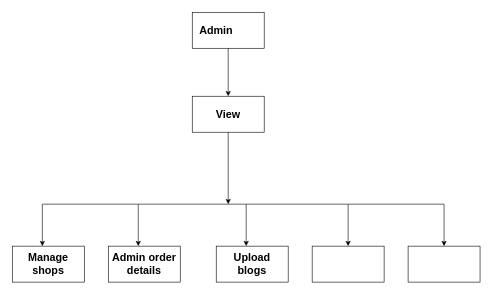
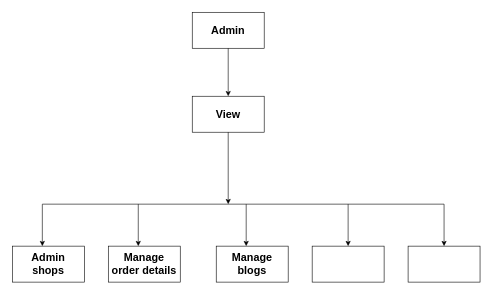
- <mxCell id="17" value="&lt;font style=&quot;font-size: 18px;&quot;&gt;&lt;b&gt;Admin&lt;/b&gt;&lt;/font&gt;" style="text;html=1;strokeColor=none;fillColor=none;align=center;verticalAlign=middle;whiteSpace=wrap;rounded=0;" vertex="1" parent="1"><mxGeometry x="330" y="35" width="60" height="30" as="geometry" /></mxCell>
+ <mxCell id="17" value="&lt;font style=&quot;font-size: 18px;&quot;&gt;&lt;b&gt;Admin&lt;/b&gt;&lt;/font&gt;" style="text;html=1;strokeColor=none;fillColor=none;align=center;verticalAlign=middle;whiteSpace=wrap;rounded=0;" vertex="1" parent="1"><mxGeometry x="350" y="35" width="60" height="30" as="geometry" /></mxCell>
- <mxCell id="19" value="Manage shops" style="text;html=1;strokeColor=none;fillColor=none;align=center;verticalAlign=middle;whiteSpace=wrap;rounded=0;fontSize=18;fontStyle=1" vertex="1" parent="1"><mxGeometry x="50" y="425" width="60" height="30" as="geometry" /></mxCell>
+ <mxCell id="19" value="Admin shops" style="text;html=1;strokeColor=none;fillColor=none;align=center;verticalAlign=middle;whiteSpace=wrap;rounded=0;fontSize=18;fontStyle=1" vertex="1" parent="1"><mxGeometry x="50" y="425" width="60" height="30" as="geometry" /></mxCell>
- <mxCell id="20" value="Admin order details" style="text;html=1;strokeColor=none;fillColor=none;align=center;verticalAlign=middle;whiteSpace=wrap;rounded=0;fontSize=18;fontStyle=1" vertex="1" parent="1"><mxGeometry x="180" y="425" width="120" height="30" as="geometry" /></mxCell>
+ <mxCell id="20" value="Manage order details" style="text;html=1;strokeColor=none;fillColor=none;align=center;verticalAlign=middle;whiteSpace=wrap;rounded=0;fontSize=18;fontStyle=1" vertex="1" parent="1"><mxGeometry x="180" y="425" width="120" height="30" as="geometry" /></mxCell>
- <mxCell id="21" value="Upload blogs" style="text;html=1;strokeColor=none;fillColor=none;align=center;verticalAlign=middle;whiteSpace=wrap;rounded=0;fontSize=18;fontStyle=1" vertex="1" parent="1"><mxGeometry x="390" y="425" width="60" height="30" as="geometry" /></mxCell>
+ <mxCell id="21" value="Manage blogs" style="text;html=1;strokeColor=none;fillColor=none;align=center;verticalAlign=middle;whiteSpace=wrap;rounded=0;fontSize=18;fontStyle=1" vertex="1" parent="1"><mxGeometry x="390" y="425" width="60" height="30" as="geometry" /></mxCell>
